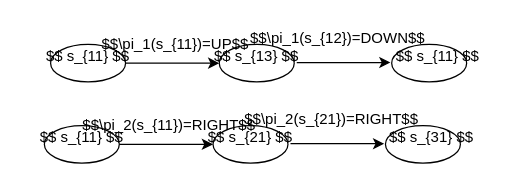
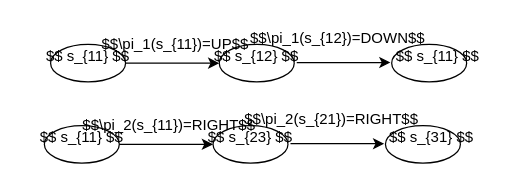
- <mxCell id="5" value="$$ s_{13} $$" style="text;html=1;strokeColor=none;fillColor=none;align=center;verticalAlign=middle;whiteSpace=wrap;rounded=0;" vertex="1" parent="1"><mxGeometry x="160" y="35" width="90" height="20" as="geometry" /></mxCell>
+ <mxCell id="5" value="$$ s_{12} $$" style="text;html=1;strokeColor=none;fillColor=none;align=center;verticalAlign=middle;whiteSpace=wrap;rounded=0;" vertex="1" parent="1"><mxGeometry x="160" y="35" width="90" height="20" as="geometry" /></mxCell>
- <mxCell id="15" value="$$ s_{21} $$" style="text;html=1;strokeColor=none;fillColor=none;align=center;verticalAlign=middle;whiteSpace=wrap;rounded=0;" vertex="1" parent="1"><mxGeometry x="155" y="100" width="90" height="20" as="geometry" /></mxCell>
+ <mxCell id="15" value="$$ s_{23} $$" style="text;html=1;strokeColor=none;fillColor=none;align=center;verticalAlign=middle;whiteSpace=wrap;rounded=0;" vertex="1" parent="1"><mxGeometry x="155" y="100" width="90" height="20" as="geometry" /></mxCell>
